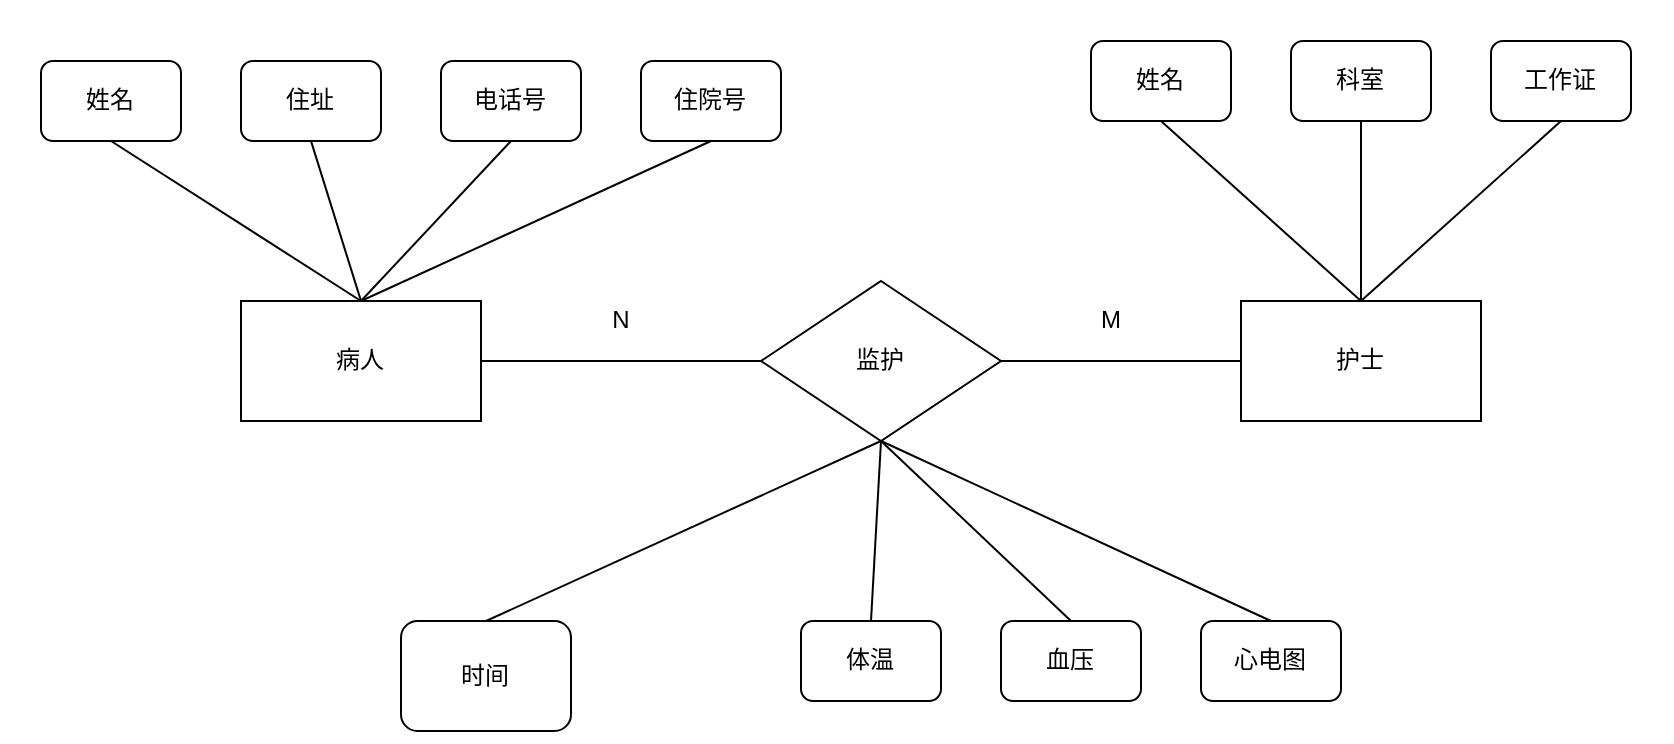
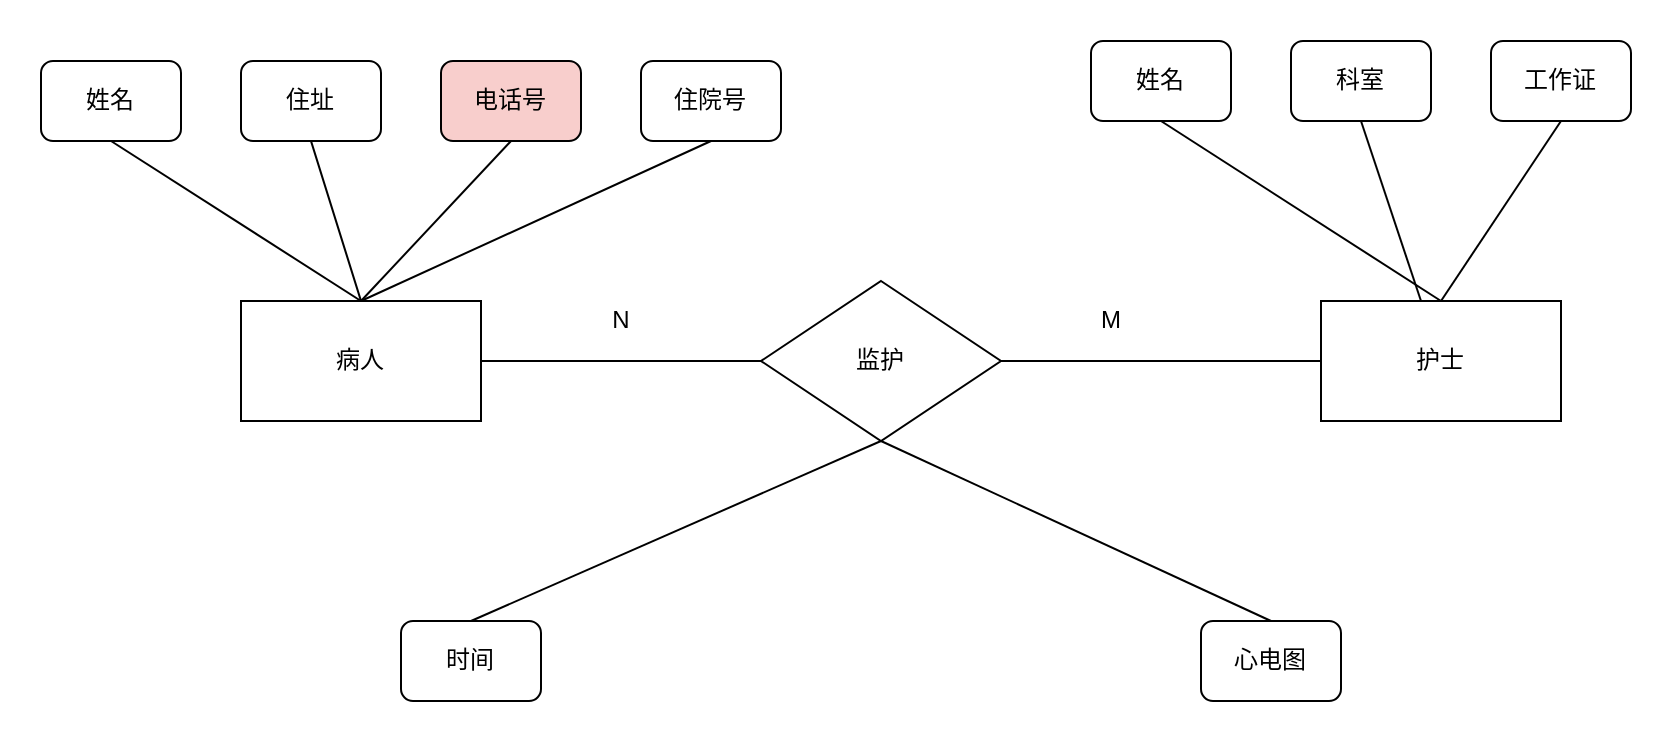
- <mxCell id="4" value="电话号" style="rounded=1;whiteSpace=wrap;html=1;" vertex="1" parent="1"><mxGeometry x="220" y="30" width="70" height="40" as="geometry" /></mxCell>
+ <mxCell id="4" value="电话号" style="rounded=1;whiteSpace=wrap;html=1;fillColor=#f8cecc;" vertex="1" parent="1"><mxGeometry x="220" y="30" width="70" height="40" as="geometry" /></mxCell>
- <mxCell id="12" value="护士" style="rounded=0;whiteSpace=wrap;html=1;" vertex="1" parent="1"><mxGeometry x="620" y="150" width="120" height="60" as="geometry" /></mxCell>
+ <mxCell id="12" value="护士" style="rounded=0;whiteSpace=wrap;html=1;" vertex="1" parent="1"><mxGeometry x="660" y="150" width="120" height="60" as="geometry" /></mxCell>
- <mxCell id="25" value="" style="endArrow=none;html=1;rounded=0;entryX=0.5;entryY=1;entryDx=0;entryDy=0;exitX=0.5;exitY=0;exitDx=0;exitDy=0;" edge="1" parent="1" source="9" target="7"><mxGeometry width="50" height="50" relative="1" as="geometry"><mxPoint x="390" y="210" as="sourcePoint" /><mxPoint x="440" y="160" as="targetPoint" /></mxGeometry></mxCell>
- <mxCell id="26" value="" style="endArrow=none;html=1;rounded=0;entryX=0.5;entryY=1;entryDx=0;entryDy=0;exitX=0.5;exitY=0;exitDx=0;exitDy=0;" edge="1" parent="1" source="10" target="7"><mxGeometry width="50" height="50" relative="1" as="geometry"><mxPoint x="540" y="300" as="sourcePoint" /><mxPoint x="440" y="160" as="targetPoint" /></mxGeometry></mxCell>
- <mxCell id="9" value="体温" style="rounded=1;whiteSpace=wrap;html=1;" vertex="1" parent="1"><mxGeometry x="400" y="310" width="70" height="40" as="geometry" /></mxCell>
- <mxCell id="10" value="血压" style="rounded=1;whiteSpace=wrap;html=1;" vertex="1" parent="1"><mxGeometry x="500" y="310" width="70" height="40" as="geometry" /></mxCell>
- <mxCell id="8" value="时间" style="rounded=1;whiteSpace=wrap;html=1;" vertex="1" parent="1"><mxGeometry x="200" y="310" width="85" height="55" as="geometry" /></mxCell>
+ <mxCell id="8" value="时间" style="rounded=1;whiteSpace=wrap;html=1;" vertex="1" parent="1"><mxGeometry x="200" y="310" width="70" height="40" as="geometry" /></mxCell>
